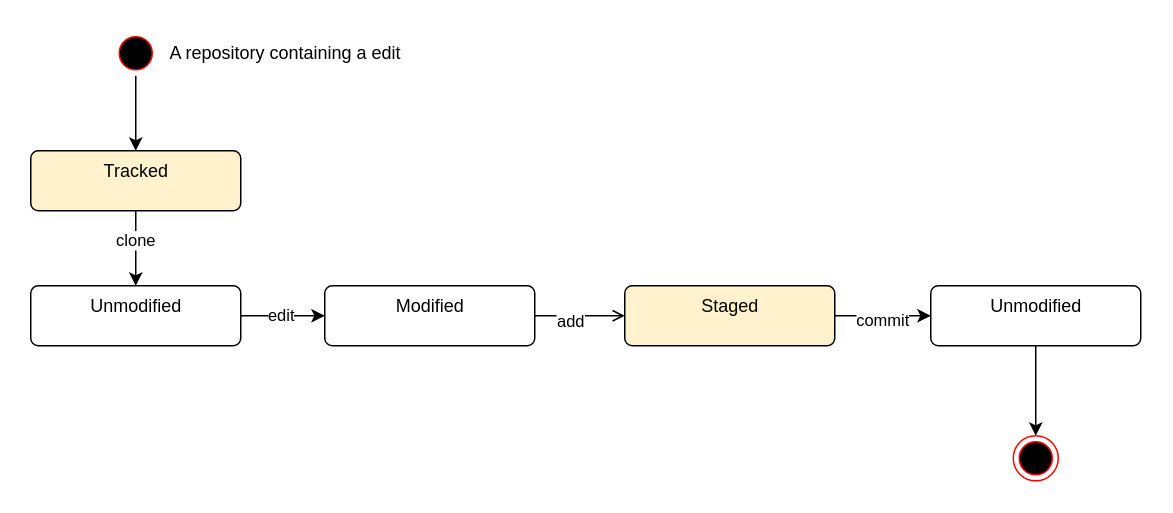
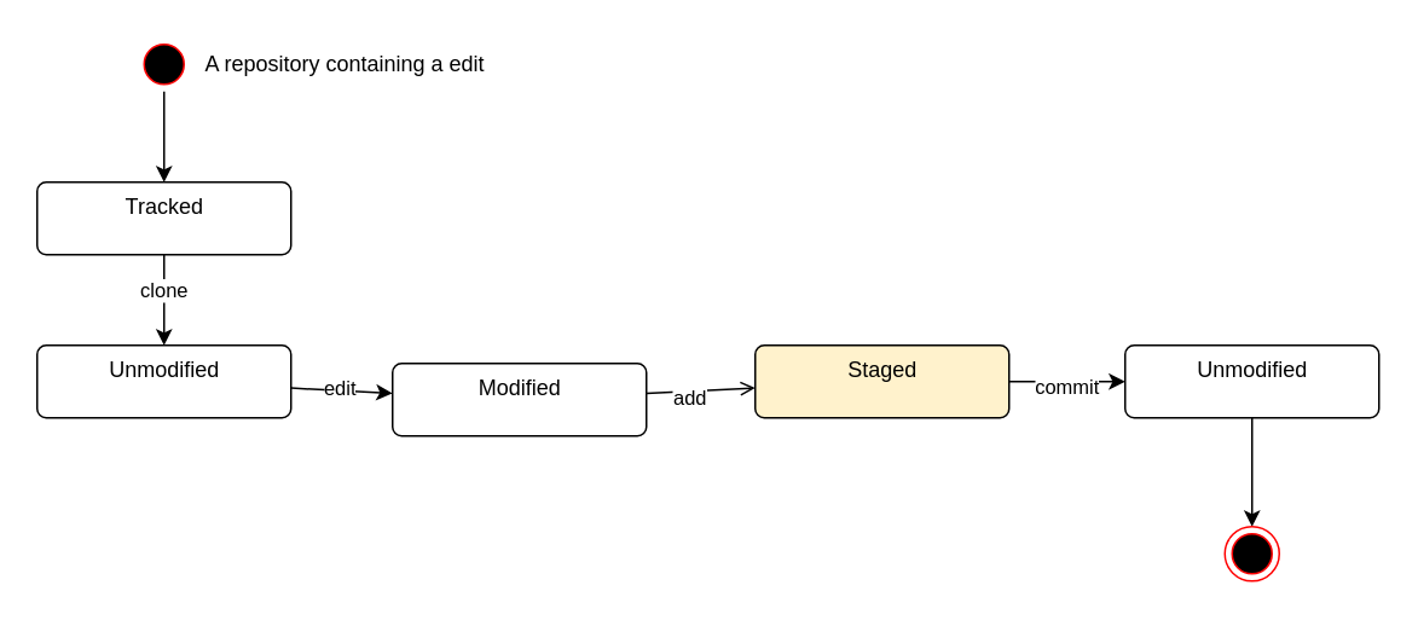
- <mxCell id="12" value="Tracked" style="html=1;align=center;verticalAlign=top;rounded=1;absoluteArcSize=1;arcSize=10;dashed=0;fillColor=#fff2cc;" parent="1" vertex="1"><mxGeometry x="20" y="100" width="140" height="40" as="geometry" /></mxCell>
+ <mxCell id="12" value="Tracked" style="html=1;align=center;verticalAlign=top;rounded=1;absoluteArcSize=1;arcSize=10;dashed=0;" parent="1" vertex="1"><mxGeometry x="20" y="100" width="140" height="40" as="geometry" /></mxCell>
- <mxCell id="9" value="Modified" style="html=1;align=center;verticalAlign=top;rounded=1;absoluteArcSize=1;arcSize=10;dashed=0;" parent="1" vertex="1"><mxGeometry x="216" y="190" width="140" height="40" as="geometry" /></mxCell>
+ <mxCell id="9" value="Modified" style="html=1;align=center;verticalAlign=top;rounded=1;absoluteArcSize=1;arcSize=10;dashed=0;" parent="1" vertex="1"><mxGeometry x="216" y="200" width="140" height="40" as="geometry" /></mxCell>
